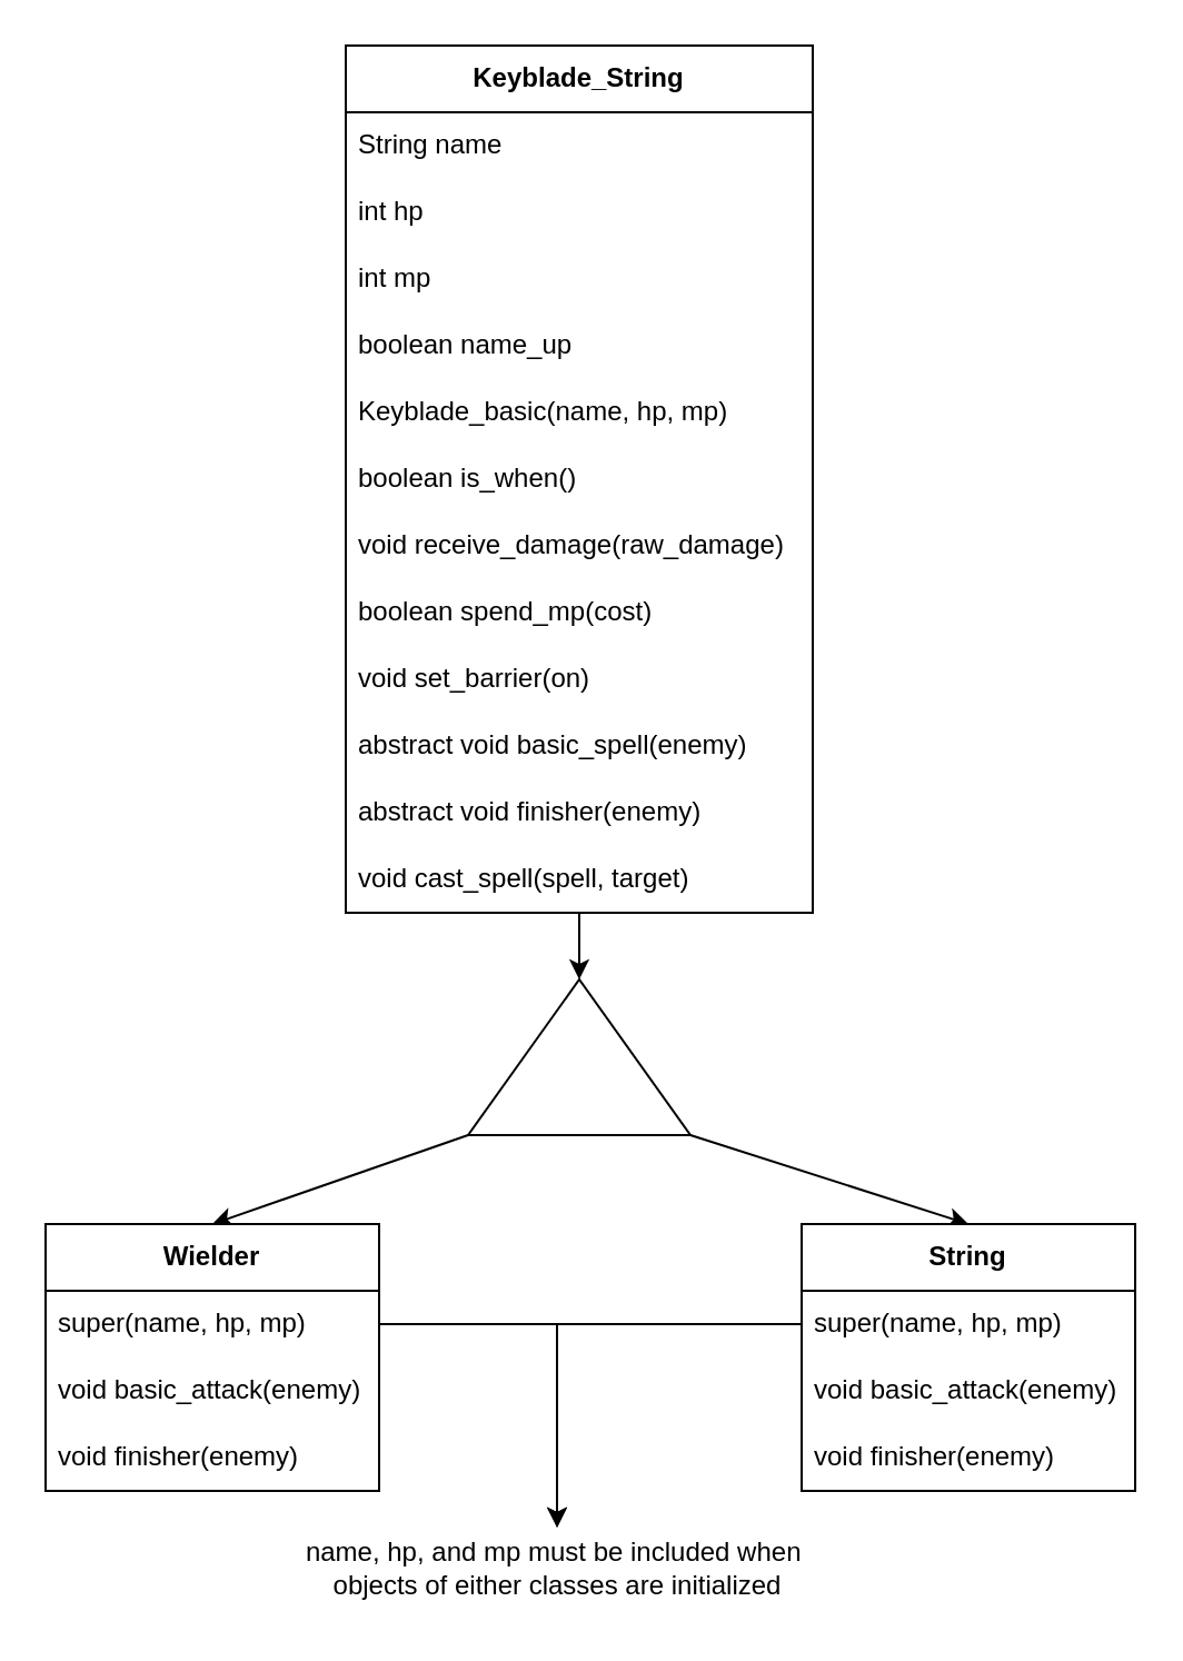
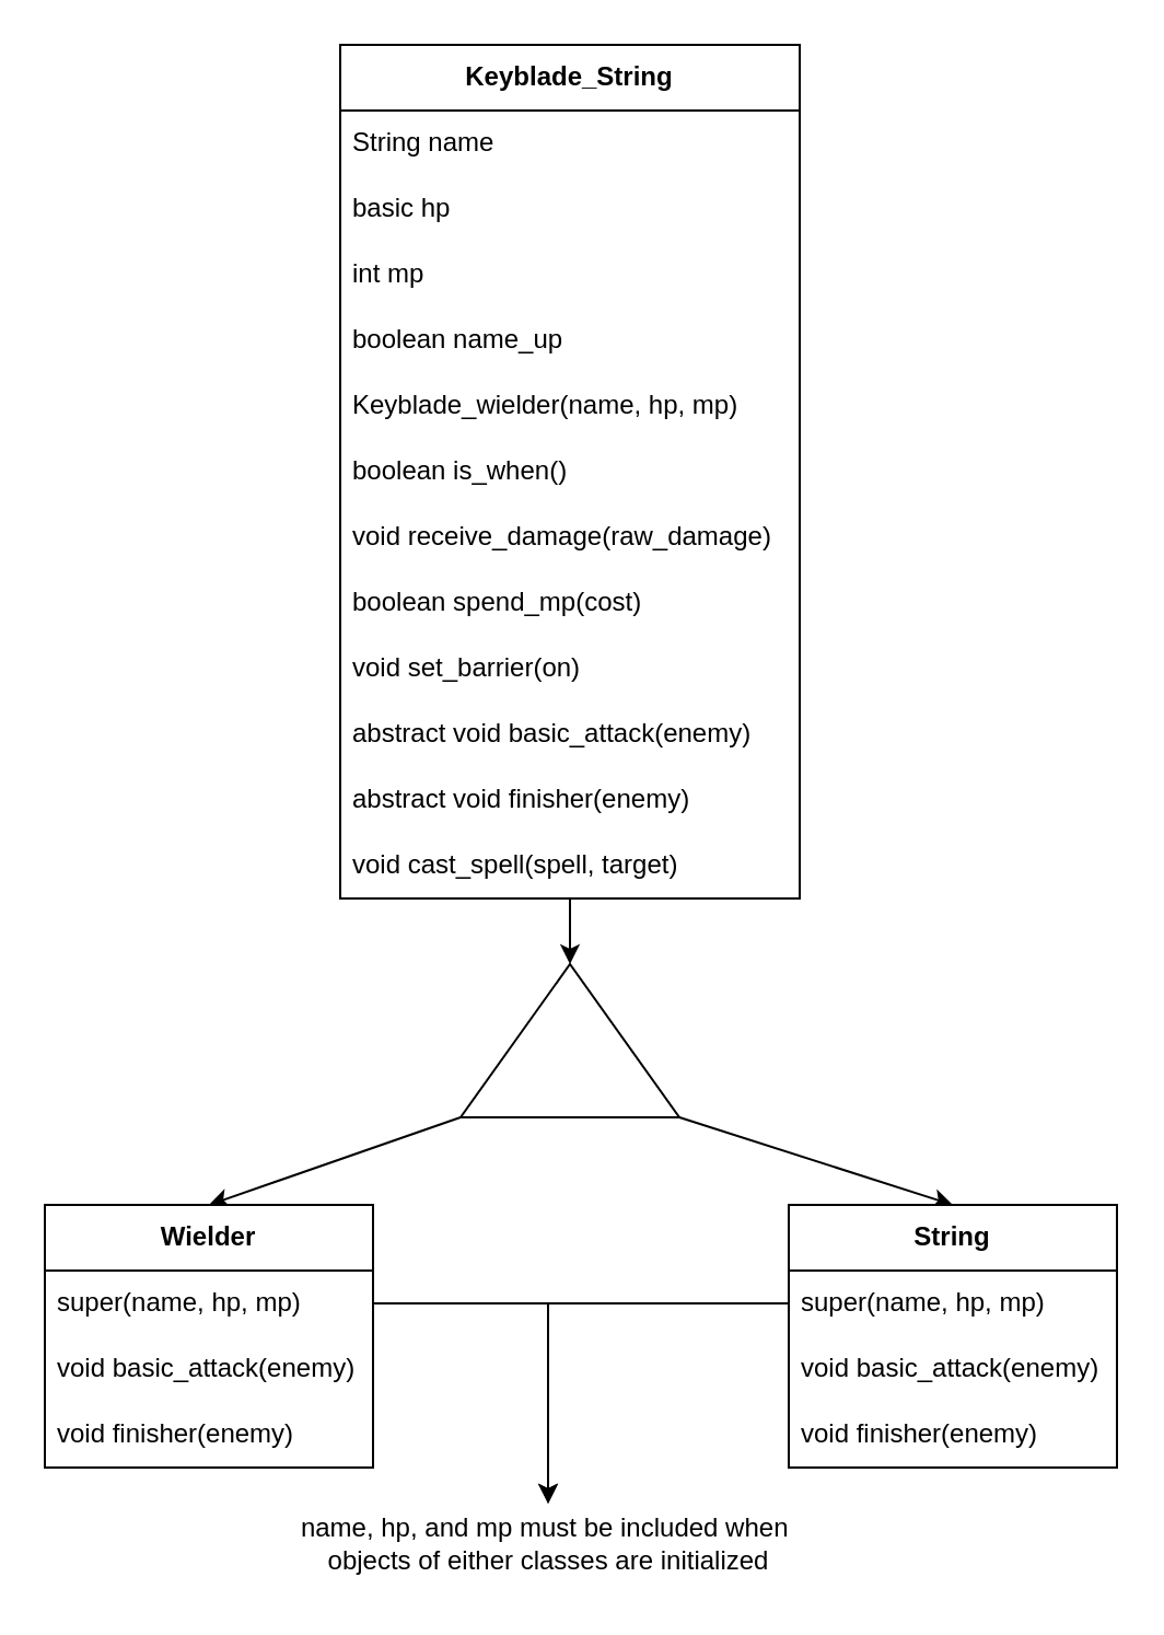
- <mxCell id="8" value="int hp" style="text;strokeColor=none;fillColor=none;align=left;verticalAlign=middle;spacingLeft=4;spacingRight=4;overflow=hidden;points=[[0,0.5],[1,0.5]];portConstraint=eastwest;rotatable=0;whiteSpace=wrap;html=1;" parent="6" vertex="1"><mxGeometry y="60" width="210" height="30" as="geometry" /></mxCell>
+ <mxCell id="8" value="basic hp" style="text;strokeColor=none;fillColor=none;align=left;verticalAlign=middle;spacingLeft=4;spacingRight=4;overflow=hidden;points=[[0,0.5],[1,0.5]];portConstraint=eastwest;rotatable=0;whiteSpace=wrap;html=1;" parent="6" vertex="1"><mxGeometry y="60" width="210" height="30" as="geometry" /></mxCell>
- <mxCell id="11" value="Keyblade_basic(name, hp, mp)" style="text;strokeColor=none;fillColor=none;align=left;verticalAlign=middle;spacingLeft=4;spacingRight=4;overflow=hidden;points=[[0,0.5],[1,0.5]];portConstraint=eastwest;rotatable=0;whiteSpace=wrap;html=1;" parent="6" vertex="1"><mxGeometry y="150" width="210" height="30" as="geometry" /></mxCell>
+ <mxCell id="11" value="Keyblade_wielder(name, hp, mp)" style="text;strokeColor=none;fillColor=none;align=left;verticalAlign=middle;spacingLeft=4;spacingRight=4;overflow=hidden;points=[[0,0.5],[1,0.5]];portConstraint=eastwest;rotatable=0;whiteSpace=wrap;html=1;" parent="6" vertex="1"><mxGeometry y="150" width="210" height="30" as="geometry" /></mxCell>
- <mxCell id="16" value="abstract void basic_spell(enemy)" style="text;strokeColor=none;fillColor=none;align=left;verticalAlign=middle;spacingLeft=4;spacingRight=4;overflow=hidden;points=[[0,0.5],[1,0.5]];portConstraint=eastwest;rotatable=0;whiteSpace=wrap;html=1;" parent="6" vertex="1"><mxGeometry y="300" width="210" height="30" as="geometry" /></mxCell>
+ <mxCell id="16" value="abstract void basic_attack(enemy)" style="text;strokeColor=none;fillColor=none;align=left;verticalAlign=middle;spacingLeft=4;spacingRight=4;overflow=hidden;points=[[0,0.5],[1,0.5]];portConstraint=eastwest;rotatable=0;whiteSpace=wrap;html=1;" parent="6" vertex="1"><mxGeometry y="300" width="210" height="30" as="geometry" /></mxCell>
